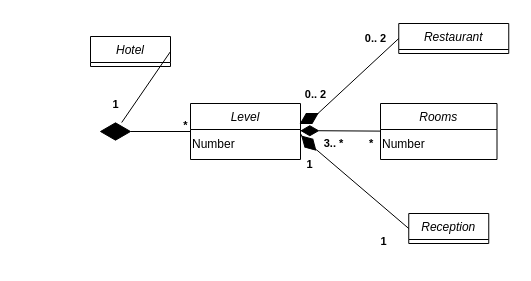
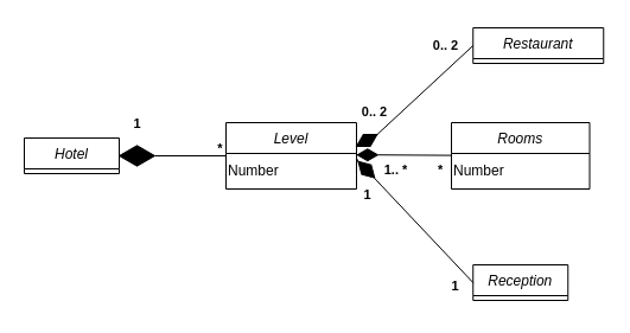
- <mxCell id="2" value="Hotel" style="swimlane;fontStyle=2;align=center;verticalAlign=top;childLayout=stackLayout;horizontal=1;startSize=26;horizontalStack=0;resizeParent=1;resizeLast=0;collapsible=1;marginBottom=0;rounded=0;shadow=0;strokeWidth=1;" parent="1" vertex="1"><mxGeometry x="90" y="36" width="80" height="30" as="geometry"><mxRectangle x="230" y="140" width="160" height="26" as="alternateBounds" /></mxGeometry></mxCell>
+ <mxCell id="2" value="Hotel" style="swimlane;fontStyle=2;align=center;verticalAlign=top;childLayout=stackLayout;horizontal=1;startSize=26;horizontalStack=0;resizeParent=1;resizeLast=0;collapsible=1;marginBottom=0;rounded=0;shadow=0;strokeWidth=1;" parent="1" vertex="1"><mxGeometry x="20" y="116" width="80" height="30" as="geometry"><mxRectangle x="230" y="140" width="160" height="26" as="alternateBounds" /></mxGeometry></mxCell>
- <mxCell id="22" value="3.. *" style="text;strokeColor=none;fillColor=none;html=1;fontSize=11;fontStyle=1;verticalAlign=middle;align=center;" vertex="1" parent="1"><mxGeometry x="318" y="125" width="30" height="36" as="geometry" /></mxCell>
+ <mxCell id="22" value="1.. *" style="text;strokeColor=none;fillColor=none;html=1;fontSize=11;fontStyle=1;verticalAlign=middle;align=center;" vertex="1" parent="1"><mxGeometry x="318" y="125" width="30" height="36" as="geometry" /></mxCell>
- <mxCell id="5" value="Reception" style="swimlane;fontStyle=2;align=center;verticalAlign=top;childLayout=stackLayout;horizontal=1;startSize=26;horizontalStack=0;resizeParent=1;resizeLast=0;collapsible=1;marginBottom=0;rounded=0;shadow=0;strokeWidth=1;" vertex="1" parent="1"><mxGeometry x="408.25" y="213" width="80" height="30" as="geometry"><mxRectangle x="230" y="140" width="160" height="26" as="alternateBounds" /></mxGeometry></mxCell>
+ <mxCell id="5" value="Reception" style="swimlane;fontStyle=2;align=center;verticalAlign=top;childLayout=stackLayout;horizontal=1;startSize=26;horizontalStack=0;resizeParent=1;resizeLast=0;collapsible=1;marginBottom=0;rounded=0;shadow=0;strokeWidth=1;" vertex="1" parent="1"><mxGeometry x="398.25" y="223" width="80" height="30" as="geometry"><mxRectangle x="230" y="140" width="160" height="26" as="alternateBounds" /></mxGeometry></mxCell>
